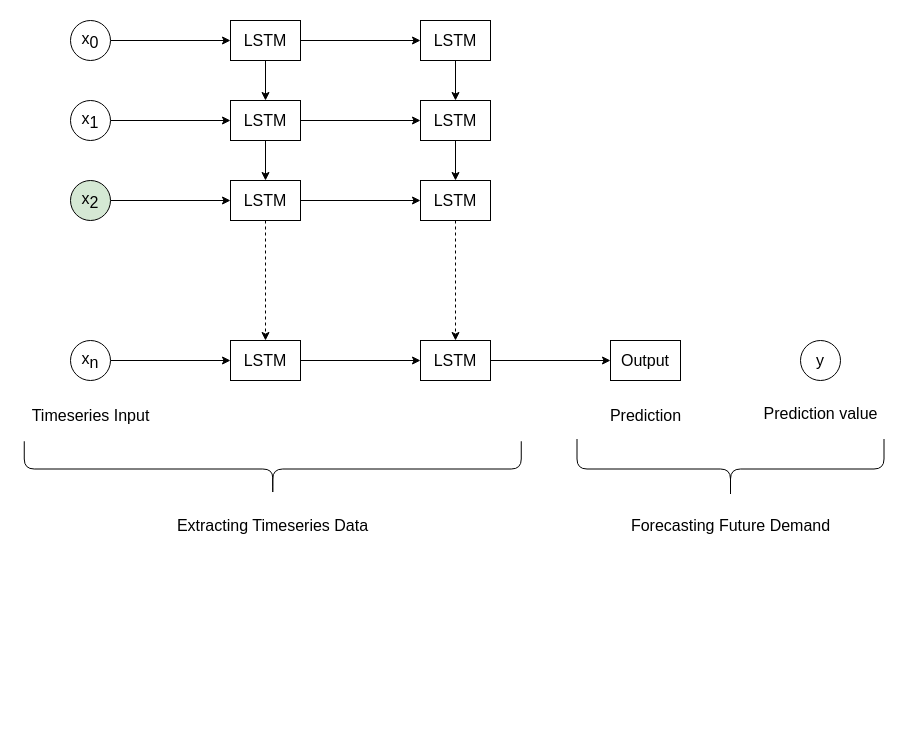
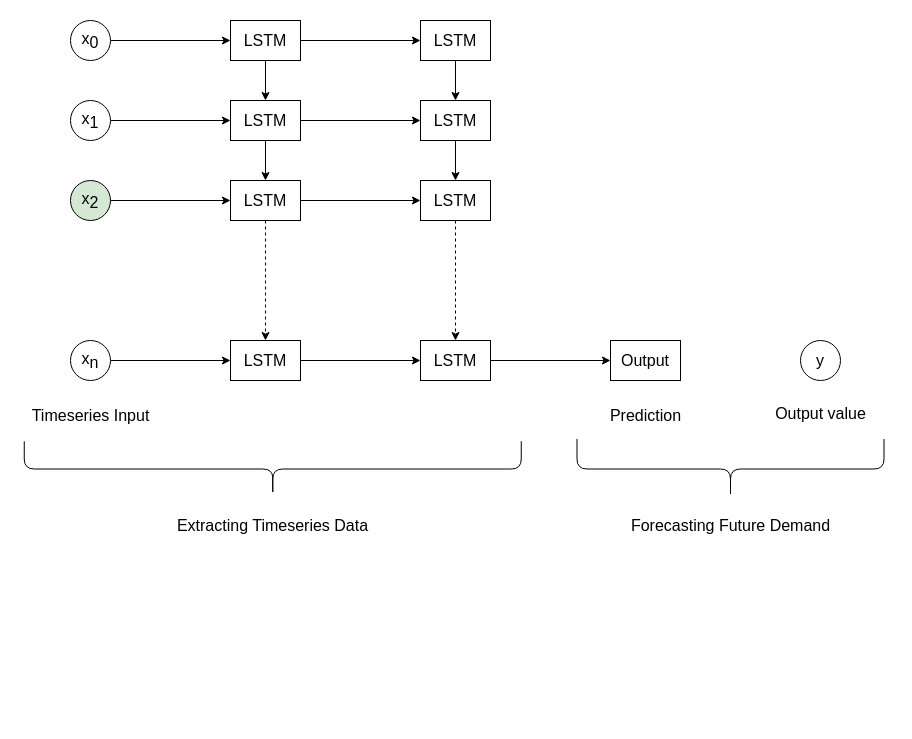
- <mxCell id="31" value="Prediction value" style="text;html=1;align=center;verticalAlign=middle;resizable=0;points=[];autosize=1;strokeColor=none;fillColor=none;fontSize=16;" vertex="1" parent="1"><mxGeometry x="750" y="398" width="140" height="30" as="geometry" /></mxCell>
+ <mxCell id="31" value="Output value" style="text;html=1;align=center;verticalAlign=middle;resizable=0;points=[];autosize=1;strokeColor=none;fillColor=none;fontSize=16;" vertex="1" parent="1"><mxGeometry x="750" y="398" width="140" height="30" as="geometry" /></mxCell>
